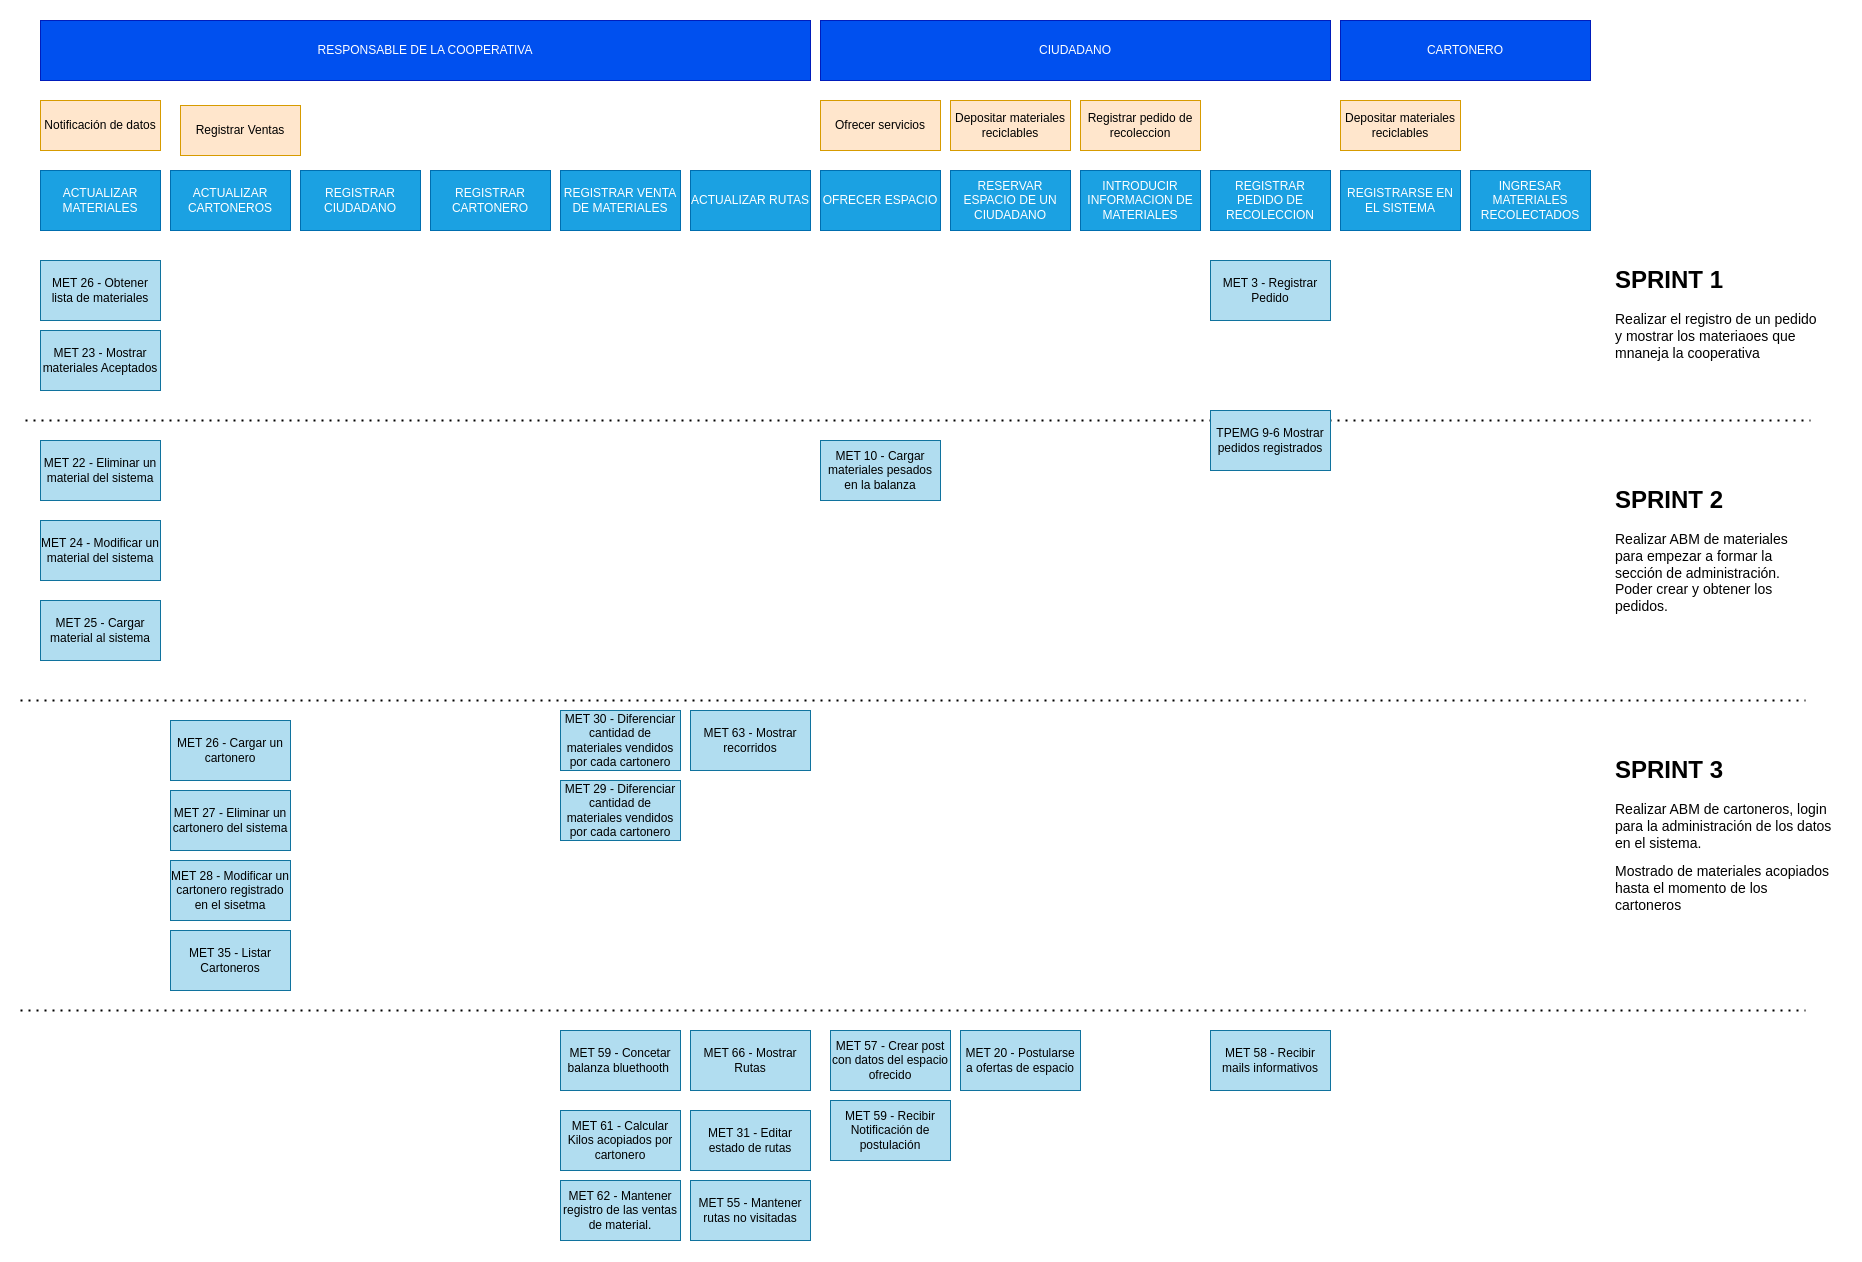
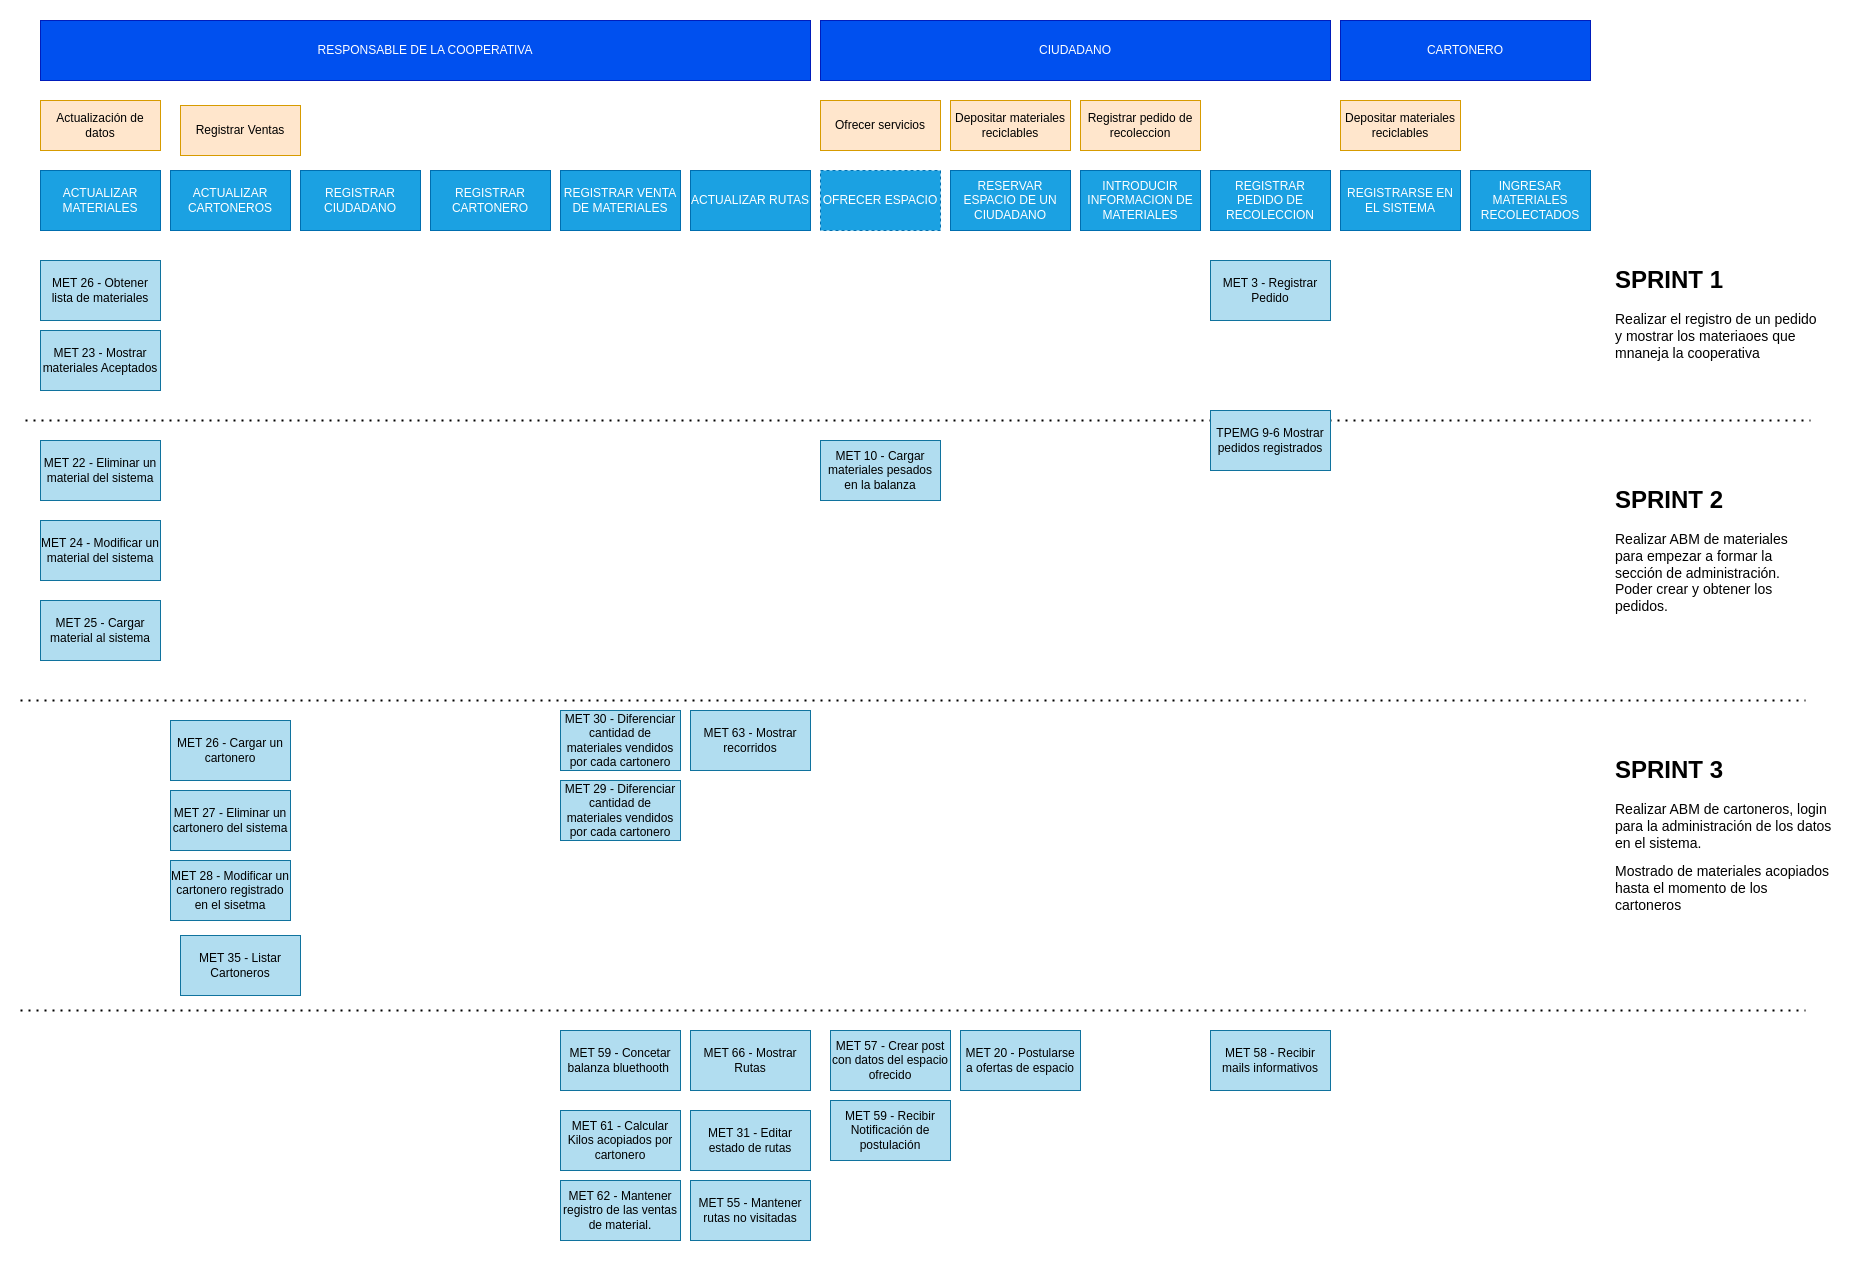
- <mxCell id="5" value="Notificación de datos" style="rounded=0;whiteSpace=wrap;html=1;fillColor=#ffe6cc;strokeColor=#d79b00;" parent="1" vertex="1"><mxGeometry x="40" y="100" width="120" height="50" as="geometry" /></mxCell>
+ <mxCell id="5" value="Actualización de datos" style="rounded=0;whiteSpace=wrap;html=1;fillColor=#ffe6cc;strokeColor=#d79b00;" parent="1" vertex="1"><mxGeometry x="40" y="100" width="120" height="50" as="geometry" /></mxCell>
- <mxCell id="13" value="OFRECER ESPACIO" style="rounded=0;whiteSpace=wrap;html=1;fillColor=#1ba1e2;strokeColor=#006EAF;fontColor=#ffffff;" parent="1" vertex="1"><mxGeometry x="820" y="170" width="120" height="60" as="geometry" /></mxCell>
+ <mxCell id="13" value="OFRECER ESPACIO" style="rounded=0;whiteSpace=wrap;html=1;fillColor=#1ba1e2;strokeColor=#006EAF;fontColor=#ffffff;dashed=1;" parent="1" vertex="1"><mxGeometry x="820" y="170" width="120" height="60" as="geometry" /></mxCell>
- <mxCell id="48" value="MET 35 - Listar Cartoneros" style="rounded=0;whiteSpace=wrap;html=1;fillColor=#b1ddf0;strokeColor=#10739e;" vertex="1" parent="1"><mxGeometry x="170" y="930" width="120" height="60" as="geometry" /></mxCell>
+ <mxCell id="48" value="MET 35 - Listar Cartoneros" style="rounded=0;whiteSpace=wrap;html=1;fillColor=#b1ddf0;strokeColor=#10739e;" vertex="1" parent="1"><mxGeometry x="180" y="935" width="120" height="60" as="geometry" /></mxCell>
